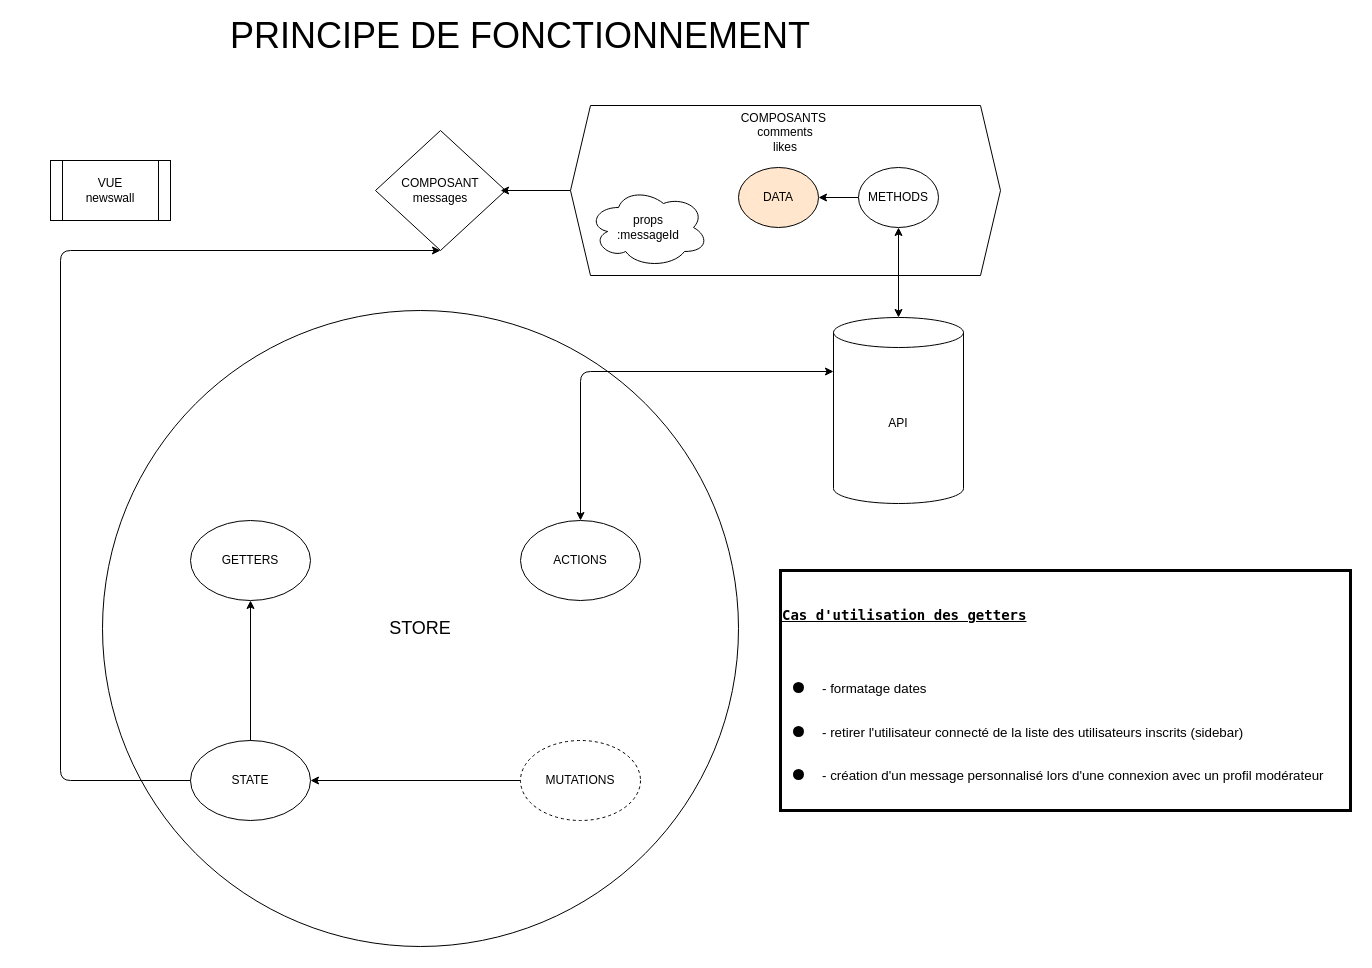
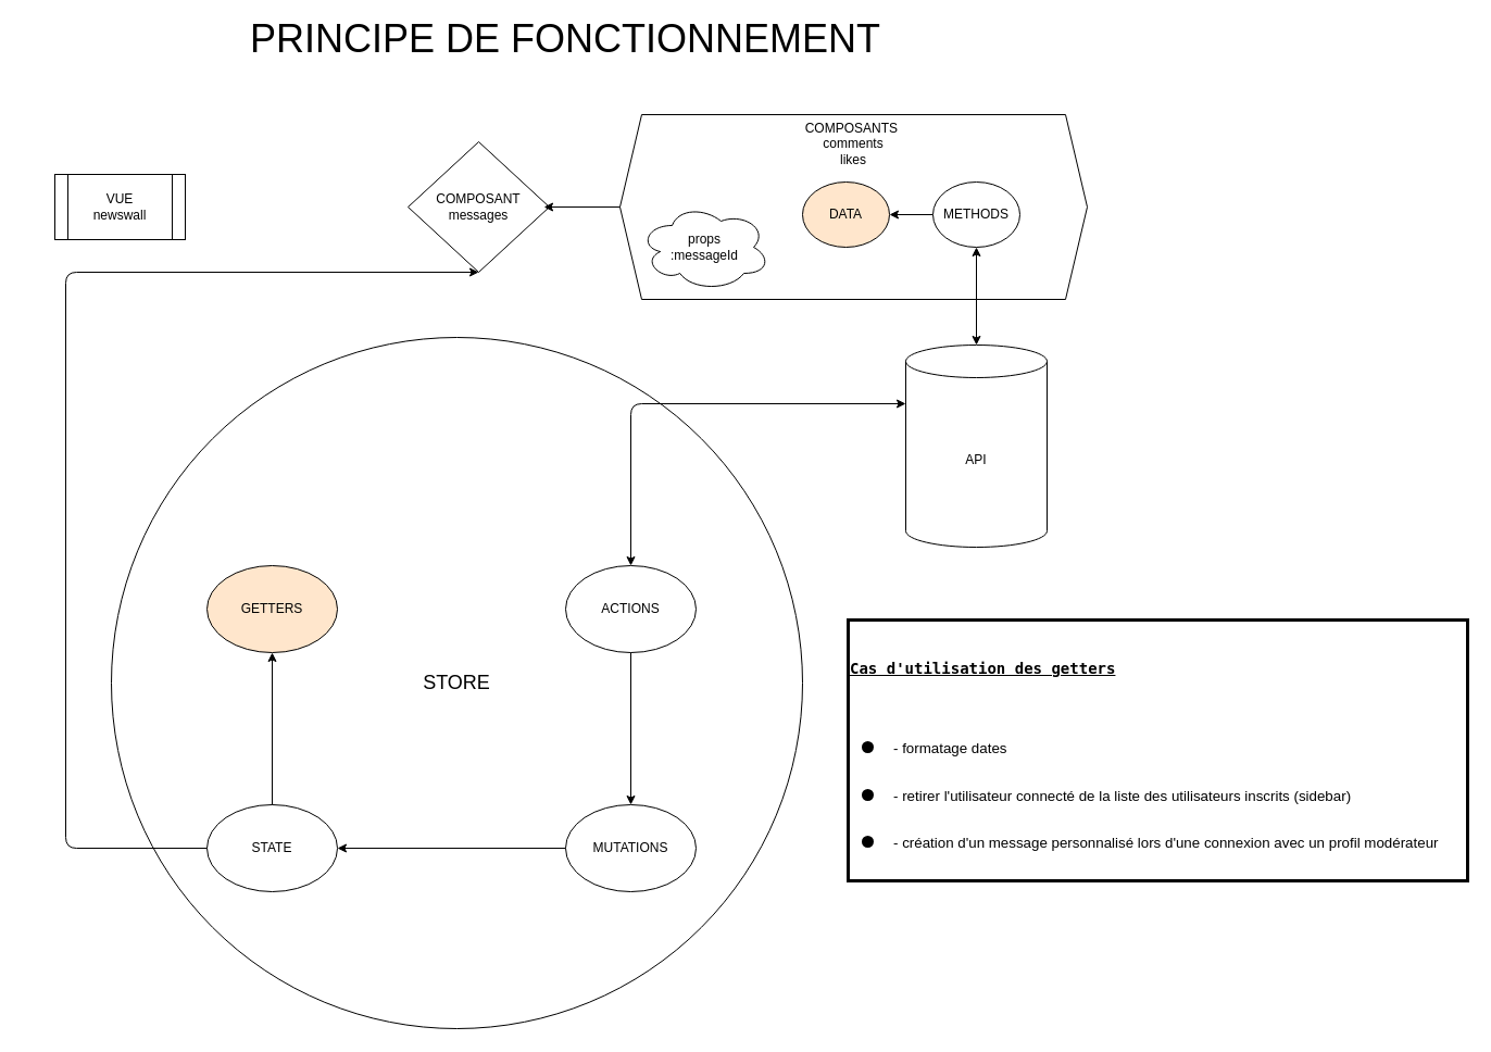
- <mxCell id="10" value="GETTERS" style="ellipse;whiteSpace=wrap;html=1;" parent="1" vertex="1"><mxGeometry x="190" y="520" width="120" height="80" as="geometry" /></mxCell>
+ <mxCell id="10" value="GETTERS" style="ellipse;whiteSpace=wrap;html=1;fillColor=#ffe6cc;" parent="1" vertex="1"><mxGeometry x="190" y="520" width="120" height="80" as="geometry" /></mxCell>
+ <mxCell id="14" value="" style="endArrow=classic;html=1;exitX=0.5;exitY=1;exitDx=0;exitDy=0;entryX=0.5;entryY=0;entryDx=0;entryDy=0;" parent="1" source="7" target="8" edge="1"><mxGeometry width="50" height="50" relative="1" as="geometry"><mxPoint x="690" y="490" as="sourcePoint" /><mxPoint x="740" y="440" as="targetPoint" /></mxGeometry></mxCell>
- <mxCell id="8" value="MUTATIONS" style="ellipse;whiteSpace=wrap;html=1;dashed=1;" parent="1" vertex="1"><mxGeometry x="520" y="740" width="120" height="80" as="geometry" /></mxCell>
+ <mxCell id="8" value="MUTATIONS" style="ellipse;whiteSpace=wrap;html=1;" parent="1" vertex="1"><mxGeometry x="520" y="740" width="120" height="80" as="geometry" /></mxCell>
